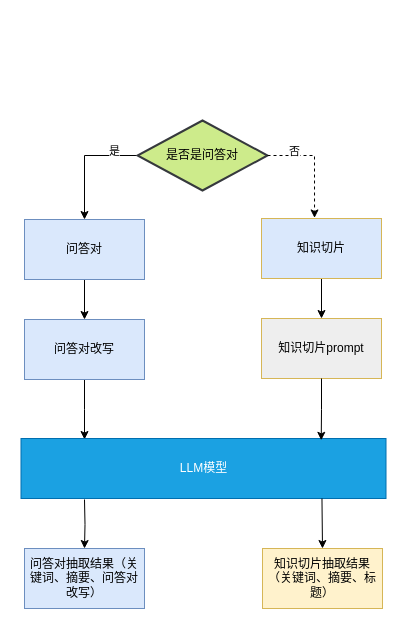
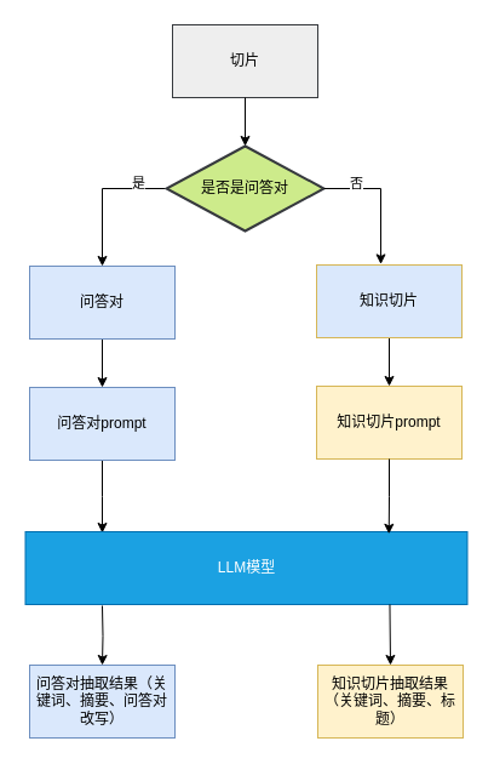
+ <mxCell id="2" value="切片" style="rounded=0;whiteSpace=wrap;html=1;fillColor=#eeeeee;strokeColor=#36393d;" vertex="1" parent="1"><mxGeometry x="142" y="20" width="120" height="60" as="geometry" /></mxCell>
+ <mxCell id="17" style="edgeStyle=orthogonalEdgeStyle;rounded=0;orthogonalLoop=1;jettySize=auto;html=1;exitX=0.5;exitY=1;exitDx=0;exitDy=0;entryX=0.5;entryY=0;entryDx=0;entryDy=0;entryPerimeter=0;" edge="1" parent="1" source="2" target="16"><mxGeometry relative="1" as="geometry" /></mxCell>
- <mxCell id="20" style="edgeStyle=orthogonalEdgeStyle;rounded=0;orthogonalLoop=1;jettySize=auto;html=1;exitX=1;exitY=0.5;exitDx=0;exitDy=0;exitPerimeter=0;entryX=0.442;entryY=-0.009;entryDx=0;entryDy=0;entryPerimeter=0;dashed=1;" edge="1" parent="1" source="16" target="6"><mxGeometry relative="1" as="geometry" /></mxCell>
+ <mxCell id="20" style="edgeStyle=orthogonalEdgeStyle;rounded=0;orthogonalLoop=1;jettySize=auto;html=1;exitX=1;exitY=0.5;exitDx=0;exitDy=0;exitPerimeter=0;entryX=0.442;entryY=-0.009;entryDx=0;entryDy=0;entryPerimeter=0;" edge="1" parent="1" source="16" target="6"><mxGeometry relative="1" as="geometry" /></mxCell>
- <mxCell id="9" value="知识切片prompt" style="rounded=0;whiteSpace=wrap;html=1;fillColor=#eeeeee;strokeColor=#d6b656;" vertex="1" parent="1"><mxGeometry x="261" y="318" width="120" height="60" as="geometry" /></mxCell>
+ <mxCell id="9" value="知识切片prompt" style="rounded=0;whiteSpace=wrap;html=1;fillColor=#fff2cc;strokeColor=#d6b656;" vertex="1" parent="1"><mxGeometry x="261" y="318" width="120" height="60" as="geometry" /></mxCell>
- <mxCell id="8" value="问答对改写" style="rounded=0;whiteSpace=wrap;html=1;fillColor=#dae8fc;strokeColor=#6c8ebf;" vertex="1" parent="1"><mxGeometry x="24" y="319" width="120" height="60" as="geometry" /></mxCell>
+ <mxCell id="8" value="问答对prompt" style="rounded=0;whiteSpace=wrap;html=1;fillColor=#dae8fc;strokeColor=#6c8ebf;" vertex="1" parent="1"><mxGeometry x="24" y="319" width="120" height="60" as="geometry" /></mxCell>
